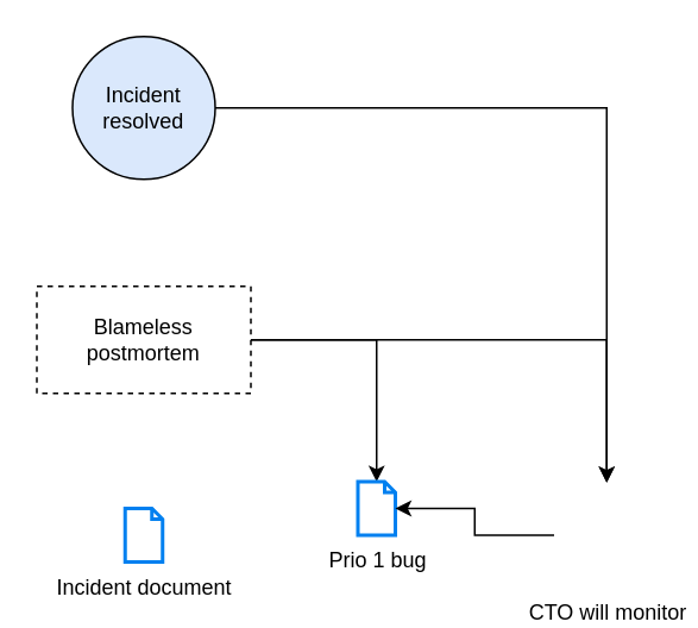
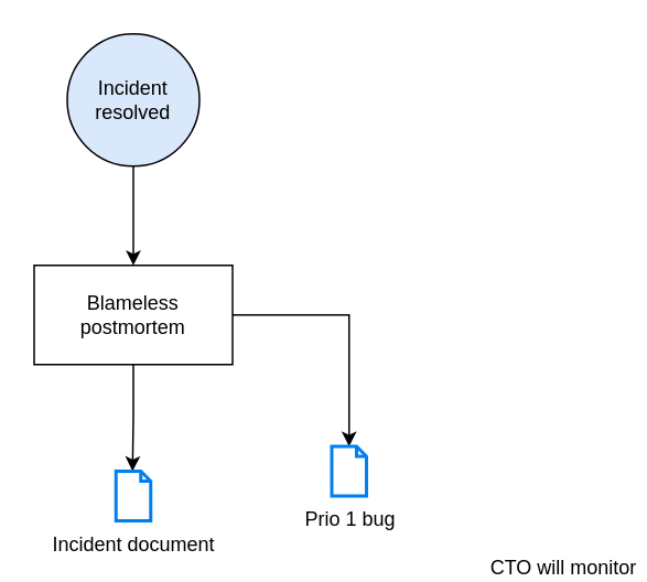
- <mxCell id="2" style="edgeStyle=orthogonalEdgeStyle;rounded=0;orthogonalLoop=1;jettySize=auto;html=1;" parent="1" source="3" target="10" edge="1"><mxGeometry relative="1" as="geometry"><mxPoint x="85" y="150" as="targetPoint" /></mxGeometry></mxCell>
+ <mxCell id="2" style="edgeStyle=orthogonalEdgeStyle;rounded=0;orthogonalLoop=1;jettySize=auto;html=1;entryX=0.5;entryY=0;entryDx=0;entryDy=0;" parent="1" source="3" target="6" edge="1"><mxGeometry relative="1" as="geometry"><mxPoint x="85" y="150" as="targetPoint" /></mxGeometry></mxCell>
- <mxCell id="6" value="Blameless postmortem" style="rounded=0;whiteSpace=wrap;html=1;dashed=1;" parent="1" vertex="1"><mxGeometry x="20" y="160" width="120" height="60" as="geometry" /></mxCell>
+ <mxCell id="6" value="Blameless postmortem" style="rounded=0;whiteSpace=wrap;html=1;" parent="1" vertex="1"><mxGeometry x="20" y="160" width="120" height="60" as="geometry" /></mxCell>
- <mxCell id="4" style="edgeStyle=orthogonalEdgeStyle;rounded=0;orthogonalLoop=1;jettySize=auto;html=1;" parent="1" source="6" target="10" edge="1"><mxGeometry relative="1" as="geometry" /></mxCell>
+ <mxCell id="4" style="edgeStyle=orthogonalEdgeStyle;rounded=0;orthogonalLoop=1;jettySize=auto;html=1;entryX=0.476;entryY=0;entryDx=0;entryDy=0;entryPerimeter=0;" parent="1" source="6" target="7" edge="1"><mxGeometry relative="1" as="geometry" /></mxCell>
- <mxCell id="9" style="edgeStyle=orthogonalEdgeStyle;rounded=0;orthogonalLoop=1;jettySize=auto;html=1;" parent="1" source="10" target="8" edge="1"><mxGeometry relative="1" as="geometry" /></mxCell>
